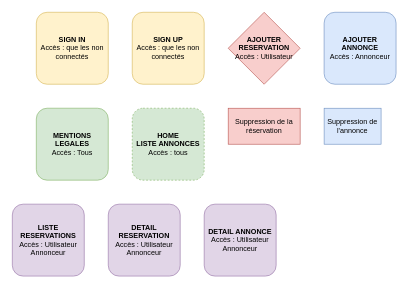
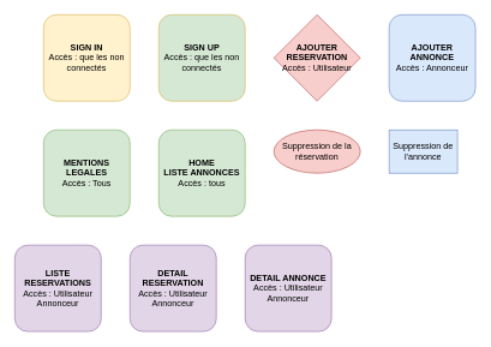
- <mxCell id="3" value="&lt;b&gt;SIGN UP&lt;/b&gt;&lt;div&gt;Accès : que les non connectés&lt;/div&gt;" style="rounded=1;whiteSpace=wrap;html=1;fillColor=#fff2cc;strokeColor=#d6b656;" parent="1" vertex="1"><mxGeometry x="220" y="20" width="120" height="120" as="geometry" /></mxCell>
+ <mxCell id="3" value="&lt;b&gt;SIGN UP&lt;/b&gt;&lt;div&gt;Accès : que les non connectés&lt;/div&gt;" style="rounded=1;whiteSpace=wrap;html=1;fillColor=#d5e8d4;strokeColor=#d6b656;" parent="1" vertex="1"><mxGeometry x="220" y="20" width="120" height="120" as="geometry" /></mxCell>
- <mxCell id="9" value="Suppression de la réservation" style="rounded=0;whiteSpace=wrap;html=1;fillColor=#f8cecc;strokeColor=#b85450;" parent="1" vertex="1"><mxGeometry x="380" y="180" width="120" height="60" as="geometry" /></mxCell>
+ <mxCell id="9" value="Suppression de la réservation" style="ellipse;whiteSpace=wrap;html=1;fillColor=#f8cecc;strokeColor=#b85450;" parent="1" vertex="1"><mxGeometry x="380" y="180" width="120" height="60" as="geometry" /></mxCell>
- <mxCell id="4" value="&lt;div&gt;&lt;b&gt;HOME&lt;/b&gt;&lt;/div&gt;&lt;div&gt;&lt;b&gt;LISTE ANNONCES&lt;/b&gt;&lt;/div&gt;&lt;div&gt;Accès : tous&lt;/div&gt;" style="rounded=1;whiteSpace=wrap;html=1;fillColor=#d5e8d4;strokeColor=#82b366;dashed=1;" parent="1" vertex="1"><mxGeometry x="220" y="180" width="120" height="120" as="geometry" /></mxCell>
+ <mxCell id="4" value="&lt;div&gt;&lt;b&gt;HOME&lt;/b&gt;&lt;/div&gt;&lt;div&gt;&lt;b&gt;LISTE ANNONCES&lt;/b&gt;&lt;/div&gt;&lt;div&gt;Accès : tous&lt;/div&gt;" style="rounded=1;whiteSpace=wrap;html=1;fillColor=#d5e8d4;strokeColor=#82b366;" parent="1" vertex="1"><mxGeometry x="220" y="180" width="120" height="120" as="geometry" /></mxCell>
